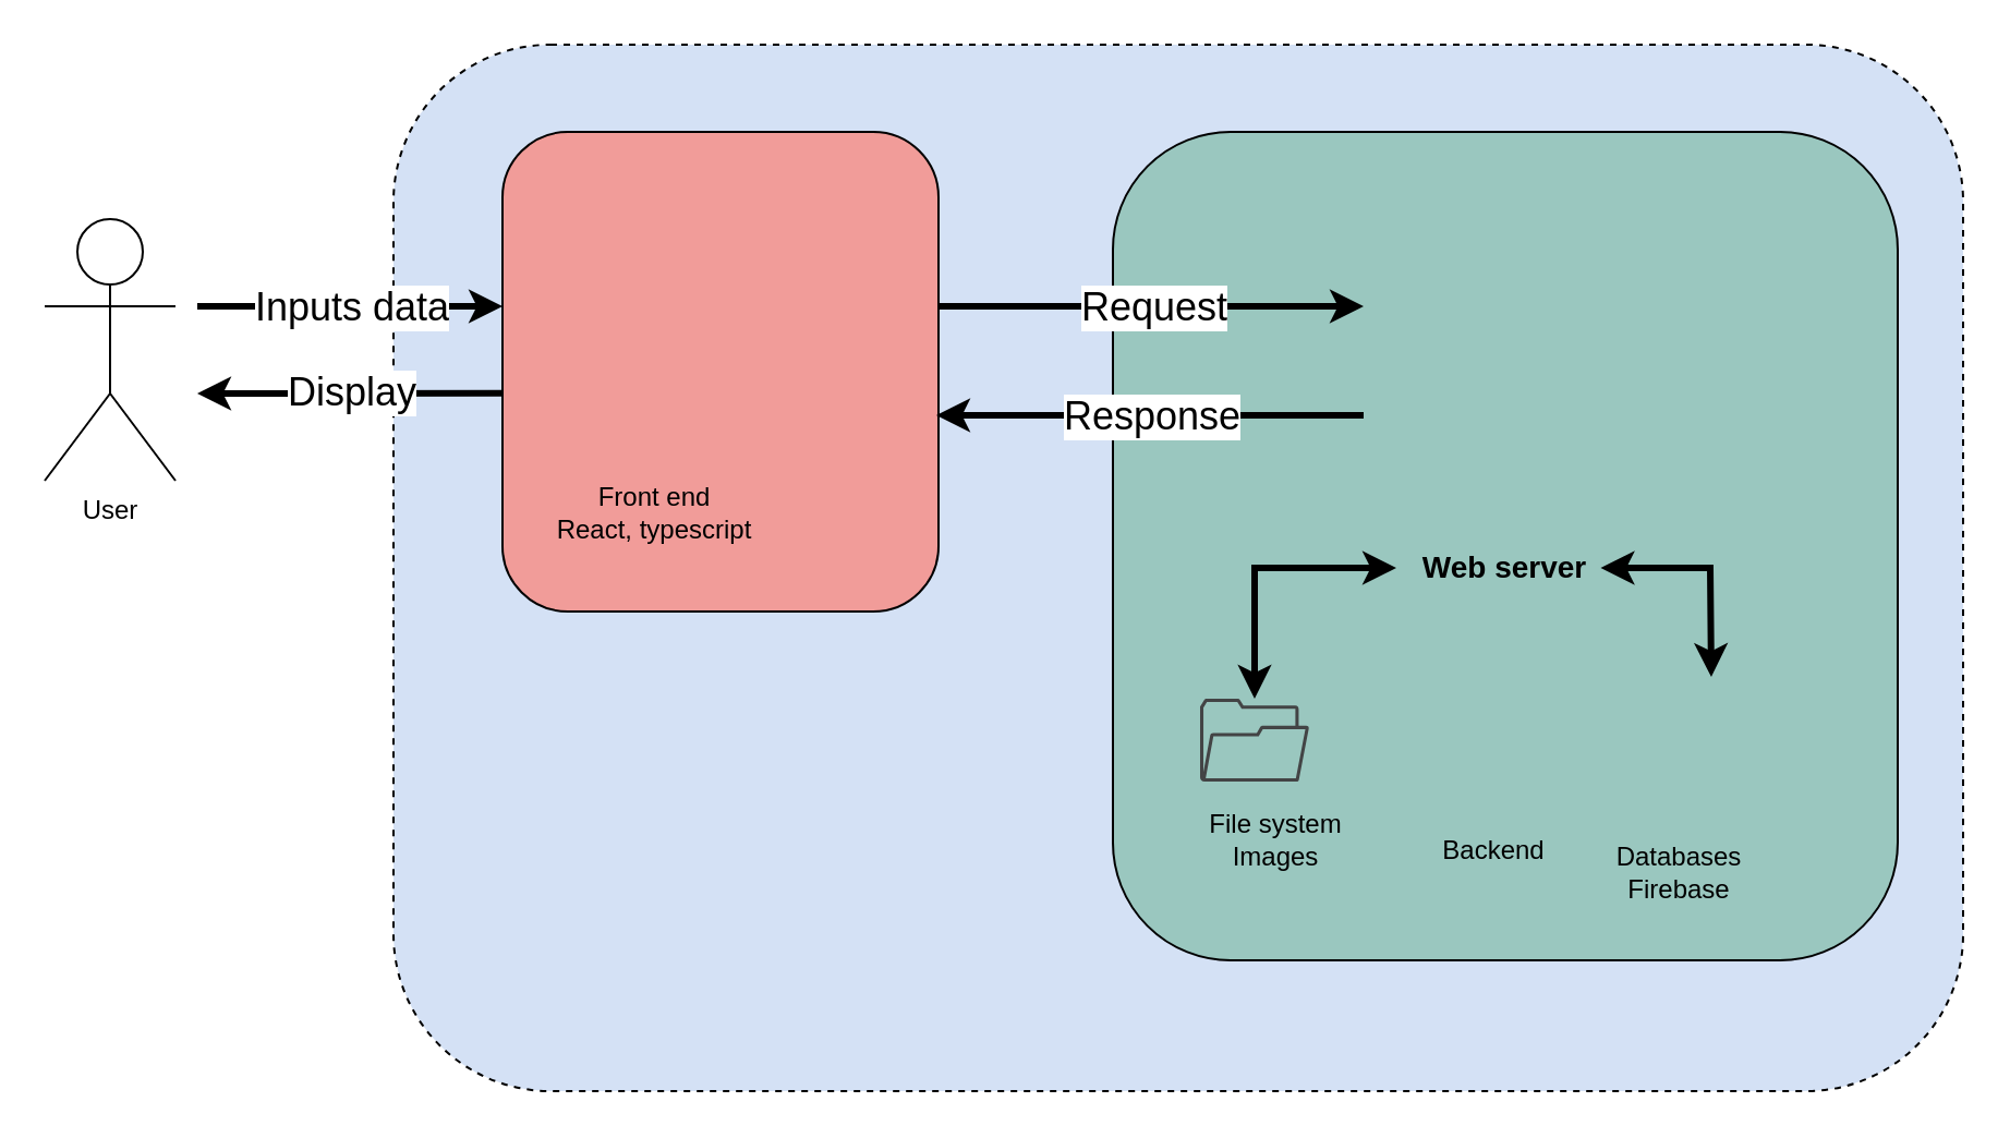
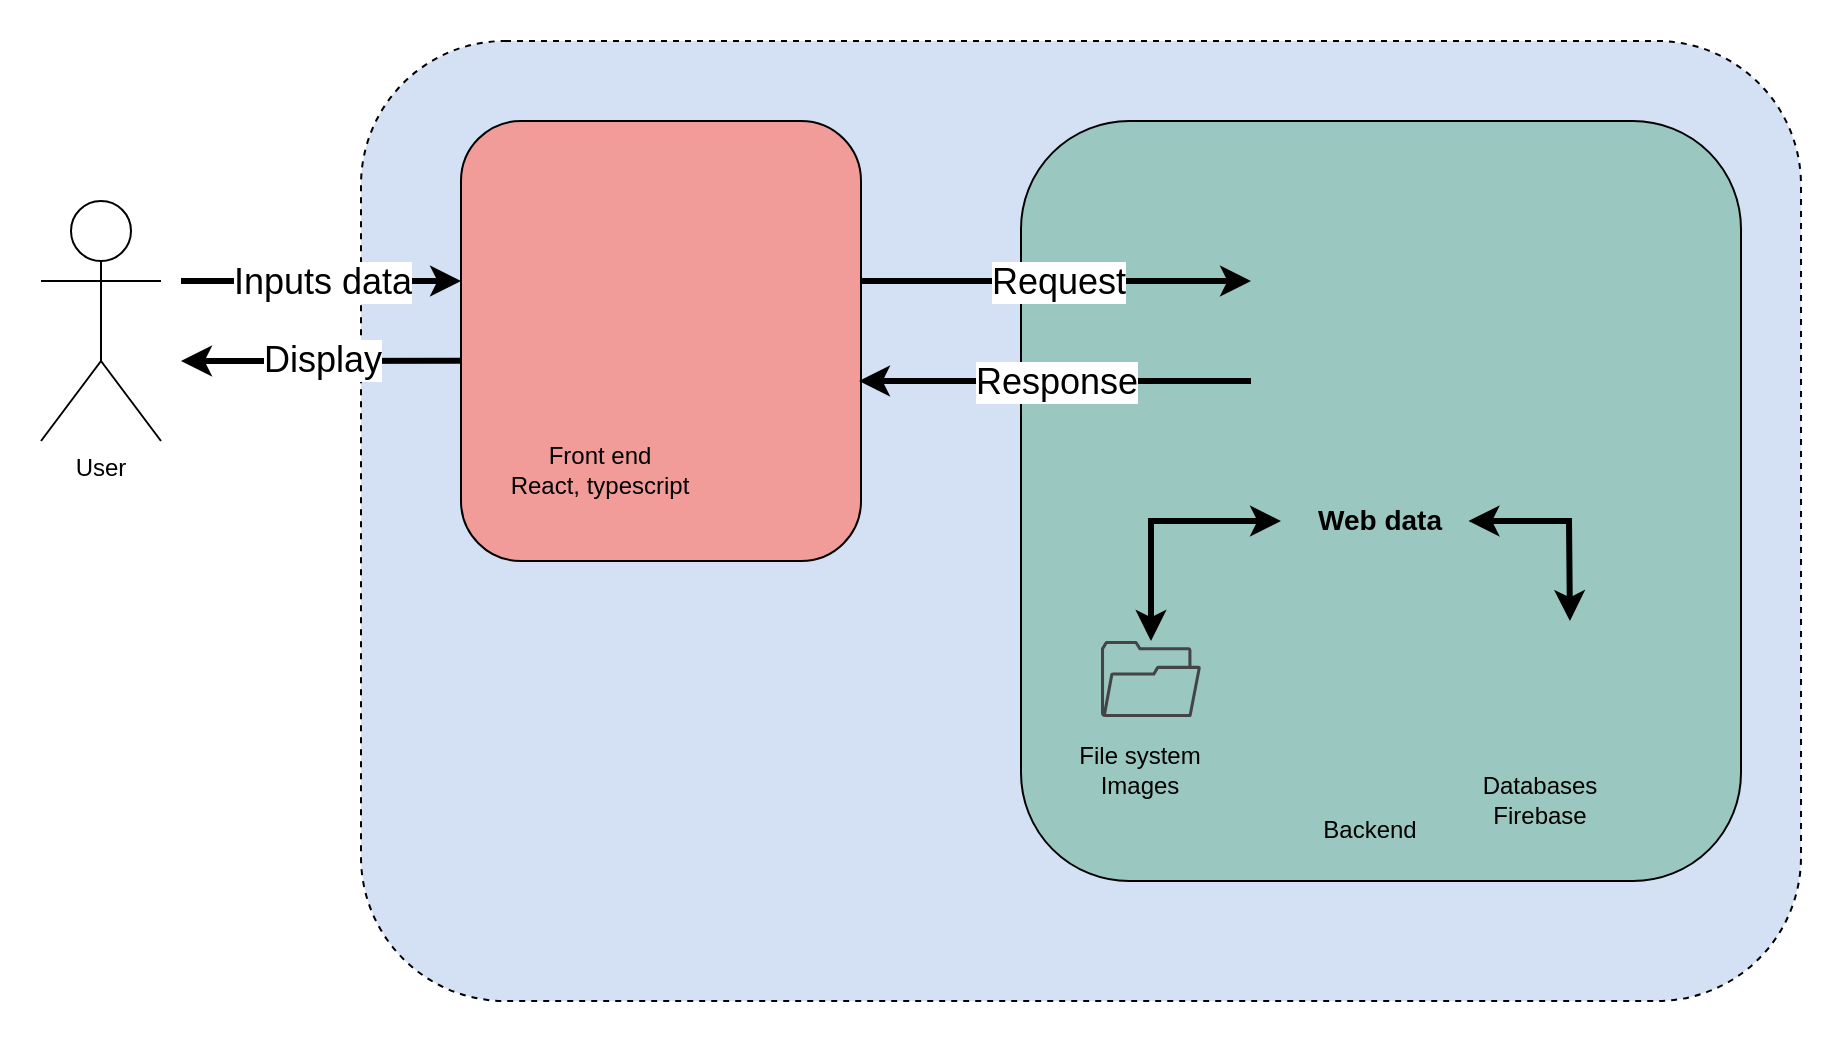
- <mxCell id="12" value="Web server" style="text;html=1;strokeColor=none;fillColor=none;align=center;verticalAlign=middle;whiteSpace=wrap;rounded=0;fontSize=14;fontStyle=1" vertex="1" parent="1"><mxGeometry x="646.25" y="245" width="87.5" height="30" as="geometry" /></mxCell>
+ <mxCell id="12" value="Web data" style="text;html=1;strokeColor=none;fillColor=none;align=center;verticalAlign=middle;whiteSpace=wrap;rounded=0;fontSize=14;fontStyle=1" vertex="1" parent="1"><mxGeometry x="646.25" y="245" width="87.5" height="30" as="geometry" /></mxCell>
- <mxCell id="11" value="File system&lt;br&gt;Images" style="text;html=1;strokeColor=none;fillColor=none;align=center;verticalAlign=middle;whiteSpace=wrap;rounded=0;" vertex="1" parent="1"><mxGeometry x="545" y="370" width="80" height="30" as="geometry" /></mxCell>
+ <mxCell id="11" value="File system&lt;br&gt;Images" style="text;html=1;strokeColor=none;fillColor=none;align=center;verticalAlign=middle;whiteSpace=wrap;rounded=0;" vertex="1" parent="1"><mxGeometry x="530" y="370" width="80" height="30" as="geometry" /></mxCell>
- <mxCell id="14" value="Backend" style="text;html=1;strokeColor=none;fillColor=none;align=center;verticalAlign=middle;whiteSpace=wrap;rounded=0;" vertex="1" parent="1"><mxGeometry x="655" y="375" width="60" height="30" as="geometry" /></mxCell>
+ <mxCell id="14" value="Backend" style="text;html=1;strokeColor=none;fillColor=none;align=center;verticalAlign=middle;whiteSpace=wrap;rounded=0;" vertex="1" parent="1"><mxGeometry x="655" y="400" width="60" height="30" as="geometry" /></mxCell>
